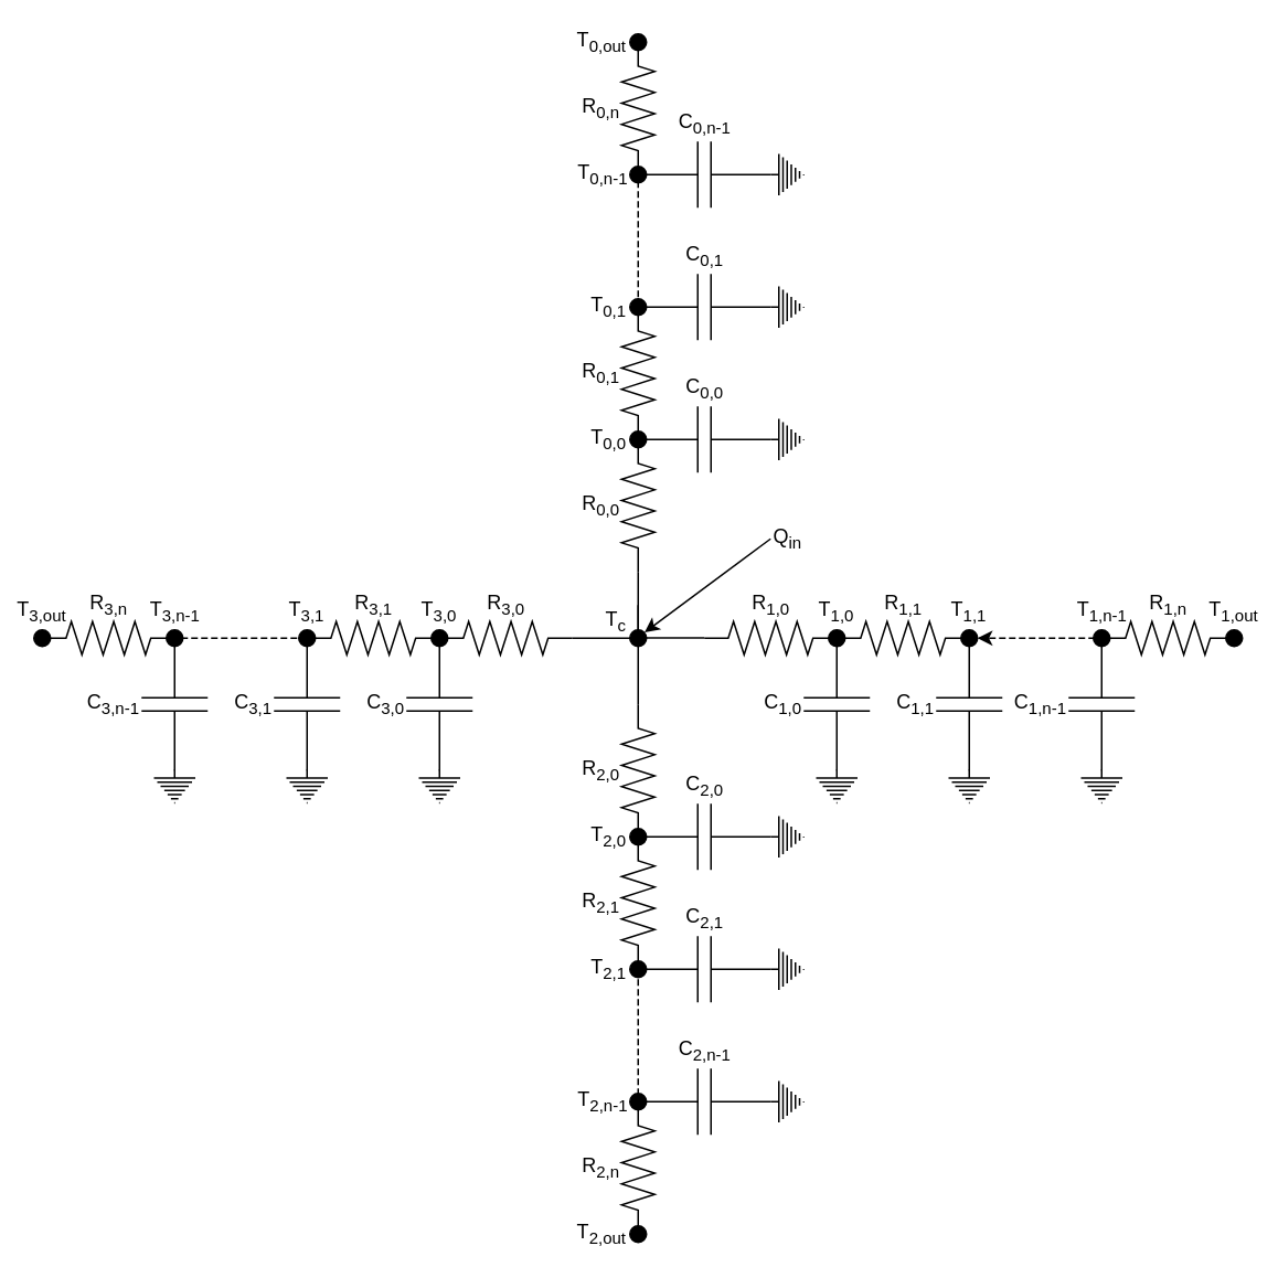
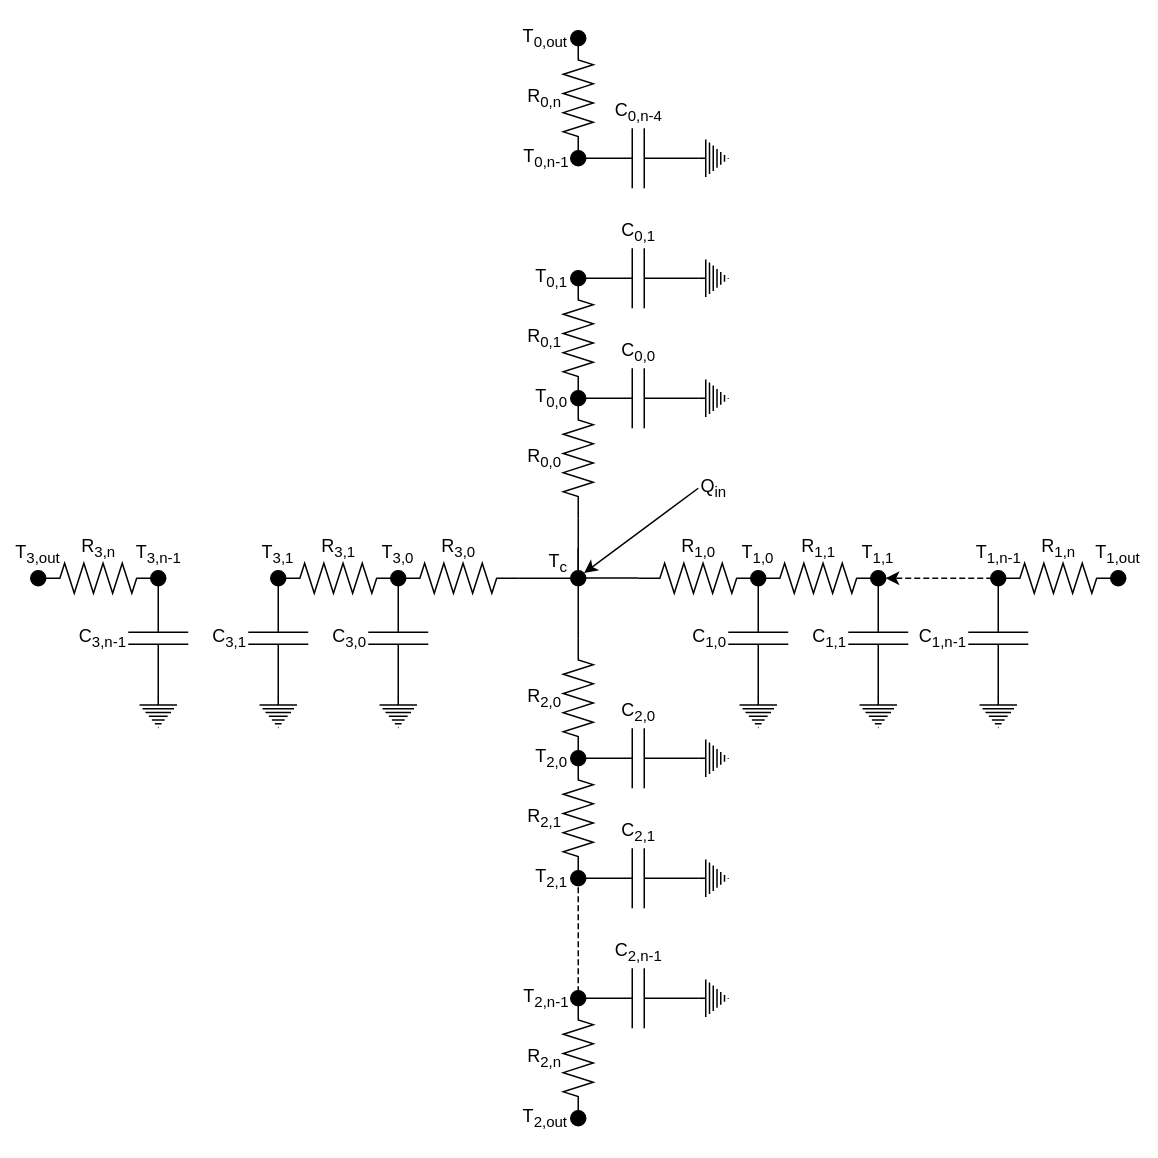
- <mxCell id="10" value="C&lt;sub&gt;0,n-1&lt;br&gt;&lt;/sub&gt;" style="pointerEvents=1;verticalLabelPosition=top;shadow=0;dashed=0;align=center;html=1;verticalAlign=bottom;shape=mxgraph.electrical.capacitors.capacitor_1;horizontal=1;labelPosition=center;" parent="1" vertex="1"><mxGeometry x="385" y="85" width="80" height="40" as="geometry" /></mxCell>
+ <mxCell id="10" value="C&lt;sub&gt;0,n-4&lt;br&gt;&lt;/sub&gt;" style="pointerEvents=1;verticalLabelPosition=top;shadow=0;dashed=0;align=center;html=1;verticalAlign=bottom;shape=mxgraph.electrical.capacitors.capacitor_1;horizontal=1;labelPosition=center;" parent="1" vertex="1"><mxGeometry x="385" y="85" width="80" height="40" as="geometry" /></mxCell>
- <mxCell id="13" value="" style="endArrow=none;dashed=1;html=1;rounded=0;edgeStyle=orthogonalEdgeStyle;exitX=0;exitY=0.5;exitDx=0;exitDy=0;exitPerimeter=0;" parent="1" source="5" target="12" edge="1"><mxGeometry width="50" height="50" relative="1" as="geometry"><mxPoint x="385" y="185" as="sourcePoint" /><mxPoint x="385" y="105" as="targetPoint" /><Array as="points"><mxPoint x="385" y="105" /><mxPoint x="385" y="105" /></Array></mxGeometry></mxCell>
- <mxCell id="45" value="" style="endArrow=none;dashed=1;html=1;rounded=0;edgeStyle=orthogonalEdgeStyle;exitX=0;exitY=0.5;exitDx=0;exitDy=0;exitPerimeter=0;horizontal=0;" parent="1" source="37" target="44" edge="1"><mxGeometry x="370" y="419" width="50" height="50" as="geometry"><mxPoint x="185" y="385" as="sourcePoint" /><mxPoint x="105" y="385" as="targetPoint" /><Array as="points"><mxPoint x="105" y="385" /><mxPoint x="105" y="385" /></Array></mxGeometry></mxCell>
